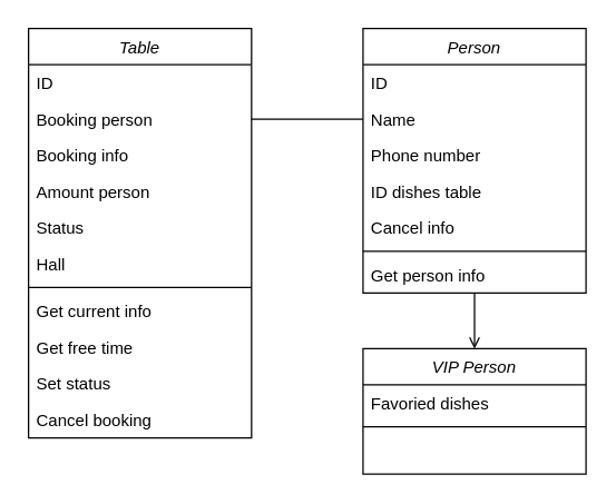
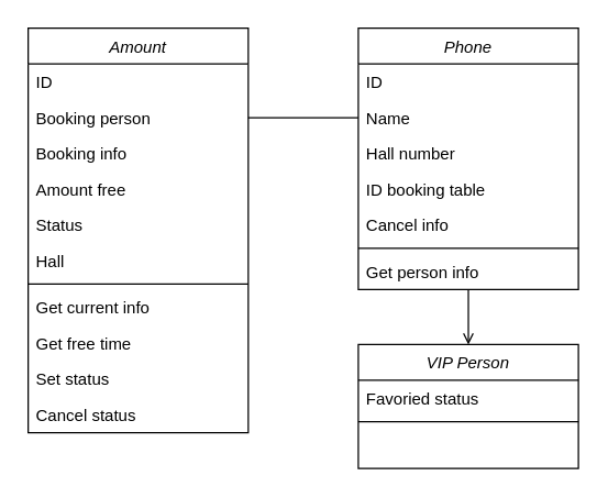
- <mxCell id="2" value="Table" style="swimlane;fontStyle=2;align=center;verticalAlign=top;childLayout=stackLayout;horizontal=1;startSize=26;horizontalStack=0;resizeParent=1;resizeLast=0;collapsible=1;marginBottom=0;rounded=0;shadow=0;strokeWidth=1;" vertex="1" parent="1"><mxGeometry x="20" y="20" width="160" height="294" as="geometry"><mxRectangle x="400" y="560" width="160" height="26" as="alternateBounds" /></mxGeometry></mxCell>
+ <mxCell id="2" value="Amount" style="swimlane;fontStyle=2;align=center;verticalAlign=top;childLayout=stackLayout;horizontal=1;startSize=26;horizontalStack=0;resizeParent=1;resizeLast=0;collapsible=1;marginBottom=0;rounded=0;shadow=0;strokeWidth=1;" vertex="1" parent="1"><mxGeometry x="20" y="20" width="160" height="294" as="geometry"><mxRectangle x="400" y="560" width="160" height="26" as="alternateBounds" /></mxGeometry></mxCell>
- <mxCell id="14" value="Person" style="swimlane;fontStyle=2;align=center;verticalAlign=top;childLayout=stackLayout;horizontal=1;startSize=26;horizontalStack=0;resizeParent=1;resizeLast=0;collapsible=1;marginBottom=0;rounded=0;shadow=0;strokeWidth=1;" vertex="1" parent="1"><mxGeometry x="260" y="20" width="160" height="190" as="geometry"><mxRectangle x="230" y="140" width="160" height="26" as="alternateBounds" /></mxGeometry></mxCell>
+ <mxCell id="14" value="Phone" style="swimlane;fontStyle=2;align=center;verticalAlign=top;childLayout=stackLayout;horizontal=1;startSize=26;horizontalStack=0;resizeParent=1;resizeLast=0;collapsible=1;marginBottom=0;rounded=0;shadow=0;strokeWidth=1;" vertex="1" parent="1"><mxGeometry x="260" y="20" width="160" height="190" as="geometry"><mxRectangle x="230" y="140" width="160" height="26" as="alternateBounds" /></mxGeometry></mxCell>
- <mxCell id="17" value="Phone number" style="text;align=left;verticalAlign=top;spacingLeft=4;spacingRight=4;overflow=hidden;rotatable=0;points=[[0,0.5],[1,0.5]];portConstraint=eastwest;rounded=0;shadow=0;html=0;" vertex="1" parent="14"><mxGeometry y="78" width="160" height="26" as="geometry" /></mxCell>
+ <mxCell id="17" value="Hall number" style="text;align=left;verticalAlign=top;spacingLeft=4;spacingRight=4;overflow=hidden;rotatable=0;points=[[0,0.5],[1,0.5]];portConstraint=eastwest;rounded=0;shadow=0;html=0;" vertex="1" parent="14"><mxGeometry y="78" width="160" height="26" as="geometry" /></mxCell>
- <mxCell id="6" value="Amount person" style="text;align=left;verticalAlign=top;spacingLeft=4;spacingRight=4;overflow=hidden;rotatable=0;points=[[0,0.5],[1,0.5]];portConstraint=eastwest;rounded=0;shadow=0;html=0;" vertex="1" parent="2"><mxGeometry y="104" width="160" height="26" as="geometry" /></mxCell>
+ <mxCell id="6" value="Amount free" style="text;align=left;verticalAlign=top;spacingLeft=4;spacingRight=4;overflow=hidden;rotatable=0;points=[[0,0.5],[1,0.5]];portConstraint=eastwest;rounded=0;shadow=0;html=0;" vertex="1" parent="2"><mxGeometry y="104" width="160" height="26" as="geometry" /></mxCell>
- <mxCell id="18" value="ID dishes table" style="text;align=left;verticalAlign=top;spacingLeft=4;spacingRight=4;overflow=hidden;rotatable=0;points=[[0,0.5],[1,0.5]];portConstraint=eastwest;rounded=0;shadow=0;html=0;" vertex="1" parent="14"><mxGeometry y="104" width="160" height="26" as="geometry" /></mxCell>
+ <mxCell id="18" value="ID booking table" style="text;align=left;verticalAlign=top;spacingLeft=4;spacingRight=4;overflow=hidden;rotatable=0;points=[[0,0.5],[1,0.5]];portConstraint=eastwest;rounded=0;shadow=0;html=0;" vertex="1" parent="14"><mxGeometry y="104" width="160" height="26" as="geometry" /></mxCell>
- <mxCell id="24" value="Favoried dishes" style="text;align=left;verticalAlign=top;spacingLeft=4;spacingRight=4;overflow=hidden;rotatable=0;points=[[0,0.5],[1,0.5]];portConstraint=eastwest;rounded=0;shadow=0;html=0;" vertex="1" parent="23"><mxGeometry y="26" width="160" height="26" as="geometry" /></mxCell>
+ <mxCell id="24" value="Favoried status" style="text;align=left;verticalAlign=top;spacingLeft=4;spacingRight=4;overflow=hidden;rotatable=0;points=[[0,0.5],[1,0.5]];portConstraint=eastwest;rounded=0;shadow=0;html=0;" vertex="1" parent="23"><mxGeometry y="26" width="160" height="26" as="geometry" /></mxCell>
- <mxCell id="13" value="Cancel booking" style="text;align=left;verticalAlign=top;spacingLeft=4;spacingRight=4;overflow=hidden;rotatable=0;points=[[0,0.5],[1,0.5]];portConstraint=eastwest;rounded=0;shadow=0;html=0;" vertex="1" parent="2"><mxGeometry y="268" width="160" height="26" as="geometry" /></mxCell>
+ <mxCell id="13" value="Cancel status" style="text;align=left;verticalAlign=top;spacingLeft=4;spacingRight=4;overflow=hidden;rotatable=0;points=[[0,0.5],[1,0.5]];portConstraint=eastwest;rounded=0;shadow=0;html=0;" vertex="1" parent="2"><mxGeometry y="268" width="160" height="26" as="geometry" /></mxCell>
